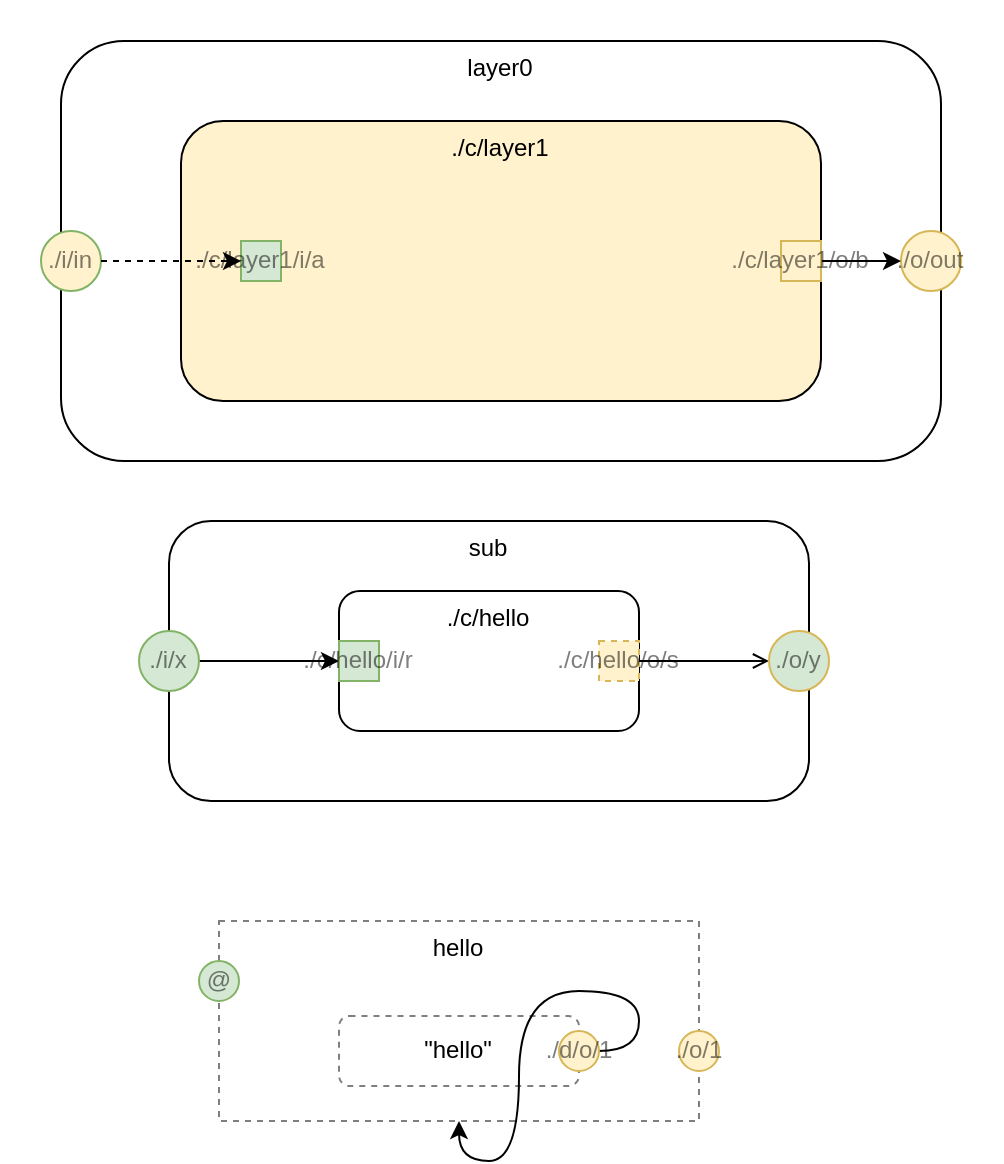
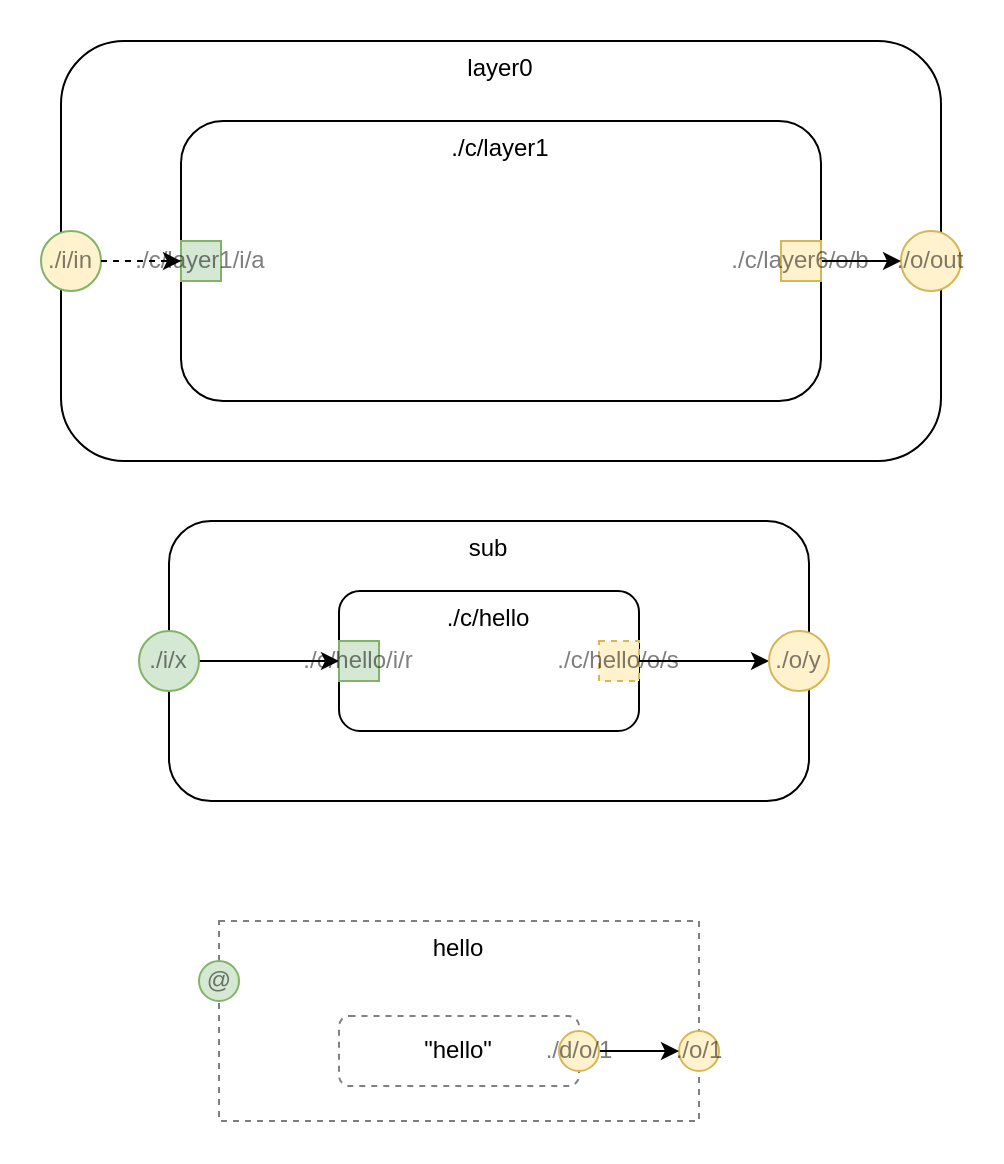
- <mxCell id="7" value="./c/layer1/i/a" style="rounded=0;whiteSpace=wrap;html=1;fillColor=#d5e8d4;align=center;strokeColor=#82b366;textOpacity=50;" parent="1" vertex="1"><mxGeometry x="120" y="120" width="20" height="20" as="geometry" /></mxCell>
+ <mxCell id="7" value="./c/layer1/i/a" style="rounded=0;whiteSpace=wrap;html=1;fillColor=#d5e8d4;align=center;strokeColor=#82b366;textOpacity=50;" parent="1" vertex="1"><mxGeometry x="90" y="120" width="20" height="20" as="geometry" /></mxCell>
- <mxCell id="3" value="./c/layer1" style="rounded=1;whiteSpace=wrap;html=1;verticalAlign=top;fillColor=#fff2cc;" parent="1" vertex="1"><mxGeometry x="90" y="60" width="320" height="140" as="geometry" /></mxCell>
+ <mxCell id="3" value="./c/layer1" style="rounded=1;whiteSpace=wrap;html=1;verticalAlign=top;" parent="1" vertex="1"><mxGeometry x="90" y="60" width="320" height="140" as="geometry" /></mxCell>
- <mxCell id="9" value="./c/layer1/o/b" style="rounded=0;whiteSpace=wrap;html=1;fillColor=#fff2cc;align=center;strokeColor=#d6b656;textOpacity=50;" parent="1" vertex="1"><mxGeometry x="390" y="120" width="20" height="20" as="geometry" /></mxCell>
+ <mxCell id="9" value="./c/layer6/o/b" style="rounded=0;whiteSpace=wrap;html=1;fillColor=#fff2cc;align=center;strokeColor=#d6b656;textOpacity=50;" parent="1" vertex="1"><mxGeometry x="390" y="120" width="20" height="20" as="geometry" /></mxCell>
- <mxCell id="15" style="edgeStyle=orthogonalEdgeStyle;rounded=0;orthogonalLoop=1;jettySize=auto;html=1;exitX=1;exitY=0.5;exitDx=0;exitDy=0;entryX=0;entryY=0.5;entryDx=0;entryDy=0;textOpacity=50;endArrow=open;" parent="1" source="14" target="17" edge="1"><mxGeometry relative="1" as="geometry"><mxPoint x="318.931" y="329.828" as="sourcePoint" /><mxPoint x="454.103" y="329.828" as="targetPoint" /></mxGeometry></mxCell>
+ <mxCell id="15" style="edgeStyle=orthogonalEdgeStyle;rounded=0;orthogonalLoop=1;jettySize=auto;html=1;exitX=1;exitY=0.5;exitDx=0;exitDy=0;entryX=0;entryY=0.5;entryDx=0;entryDy=0;textOpacity=50;" parent="1" source="14" target="17" edge="1"><mxGeometry relative="1" as="geometry"><mxPoint x="318.931" y="329.828" as="sourcePoint" /><mxPoint x="454.103" y="329.828" as="targetPoint" /></mxGeometry></mxCell>
- <mxCell id="17" value="./o/y" style="ellipse;whiteSpace=wrap;html=1;aspect=fixed;fillColor=#d5e8d4;align=center;strokeColor=#d6b656;textOpacity=50;" parent="1" vertex="1"><mxGeometry x="384" y="315" width="30" height="30" as="geometry" /></mxCell>
+ <mxCell id="17" value="./o/y" style="ellipse;whiteSpace=wrap;html=1;aspect=fixed;fillColor=#fff2cc;align=center;strokeColor=#d6b656;textOpacity=50;" parent="1" vertex="1"><mxGeometry x="384" y="315" width="30" height="30" as="geometry" /></mxCell>
- <mxCell id="22" style="edgeStyle=orthogonalEdgeStyle;curved=1;orthogonalLoop=1;jettySize=auto;html=1;exitX=1;exitY=0.5;exitDx=0;exitDy=0;" parent="1" source="23" target="18" edge="1"><mxGeometry relative="1" as="geometry" /></mxCell>
+ <mxCell id="22" style="edgeStyle=orthogonalEdgeStyle;curved=1;orthogonalLoop=1;jettySize=auto;html=1;exitX=1;exitY=0.5;exitDx=0;exitDy=0;entryX=0;entryY=0.5;entryDx=0;entryDy=0;" parent="1" source="23" target="20" edge="1"><mxGeometry relative="1" as="geometry" /></mxCell>
